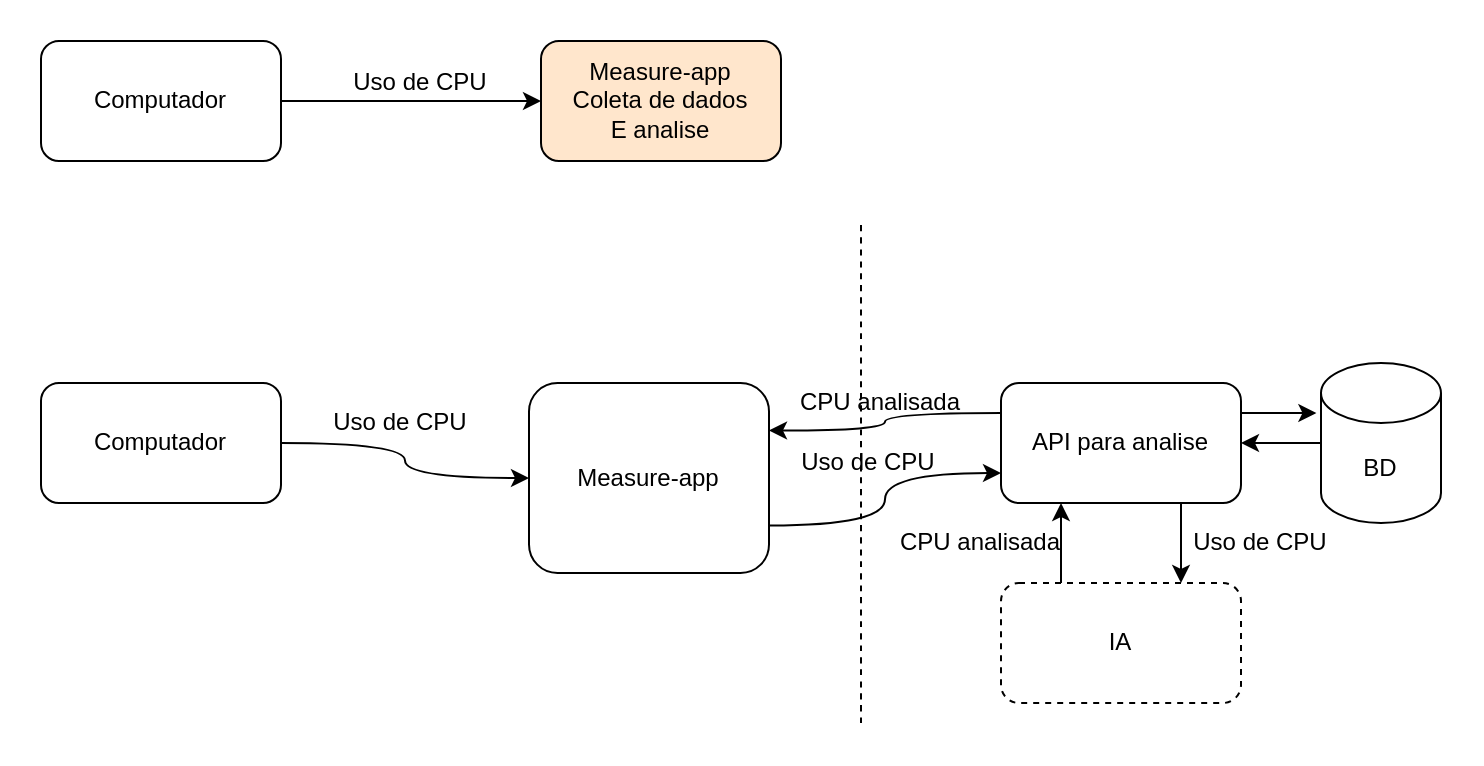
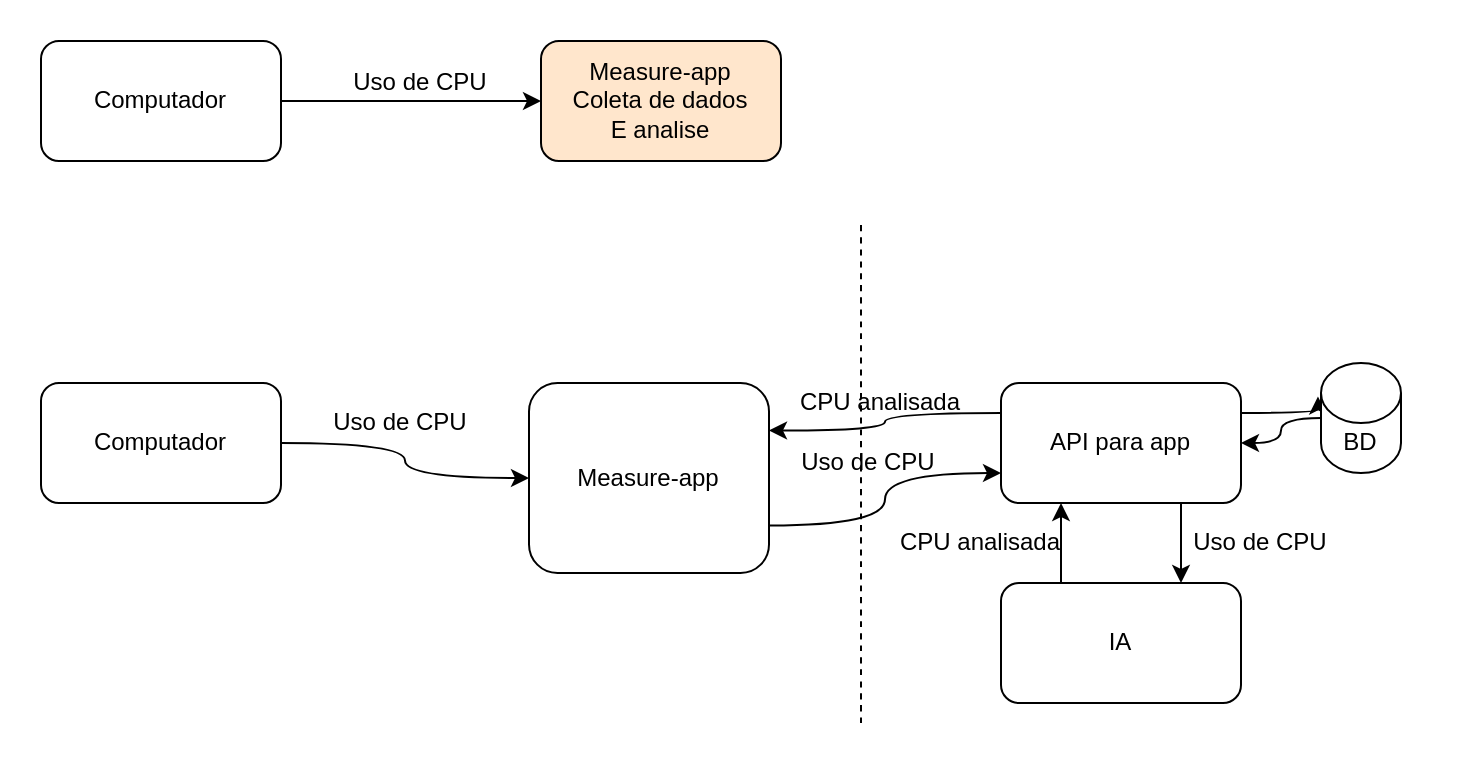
- <mxCell id="14" value="API para analise" style="whiteSpace=wrap;html=1;rounded=1;" vertex="1" parent="1"><mxGeometry x="500" y="191" width="120" height="60" as="geometry" /></mxCell>
+ <mxCell id="14" value="API para app" style="whiteSpace=wrap;html=1;rounded=1;" vertex="1" parent="1"><mxGeometry x="500" y="191" width="120" height="60" as="geometry" /></mxCell>
- <mxCell id="23" value="BD" style="shape=cylinder3;whiteSpace=wrap;html=1;boundedLbl=1;backgroundOutline=1;size=15;rounded=1;" vertex="1" parent="1"><mxGeometry x="660" y="181" width="60" height="80" as="geometry" /></mxCell>
+ <mxCell id="23" value="BD" style="shape=cylinder3;whiteSpace=wrap;html=1;boundedLbl=1;backgroundOutline=1;size=15;rounded=1;" vertex="1" parent="1"><mxGeometry x="660" y="181" width="40" height="55" as="geometry" /></mxCell>
- <mxCell id="16" value="IA" style="whiteSpace=wrap;html=1;rounded=1;dashed=1;" vertex="1" parent="1"><mxGeometry x="500" y="291" width="120" height="60" as="geometry" /></mxCell>
+ <mxCell id="16" value="IA" style="whiteSpace=wrap;html=1;rounded=1;" vertex="1" parent="1"><mxGeometry x="500" y="291" width="120" height="60" as="geometry" /></mxCell>
